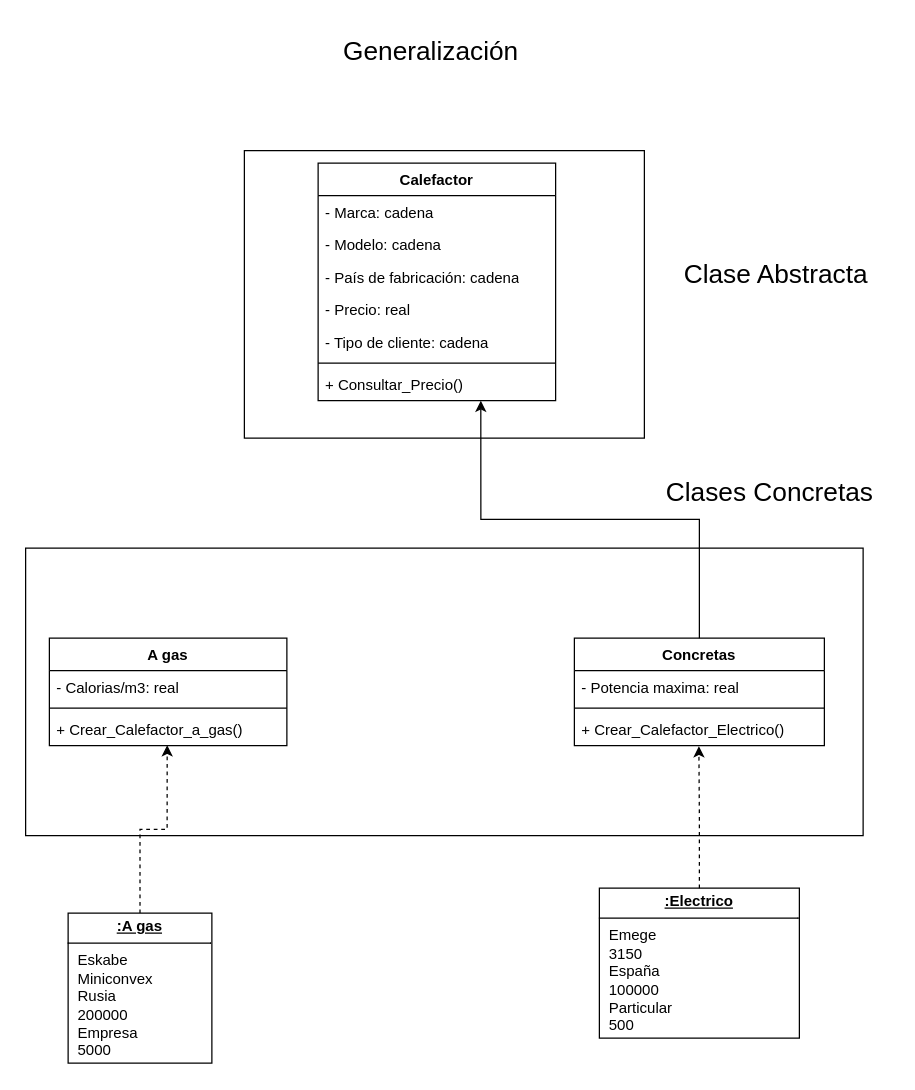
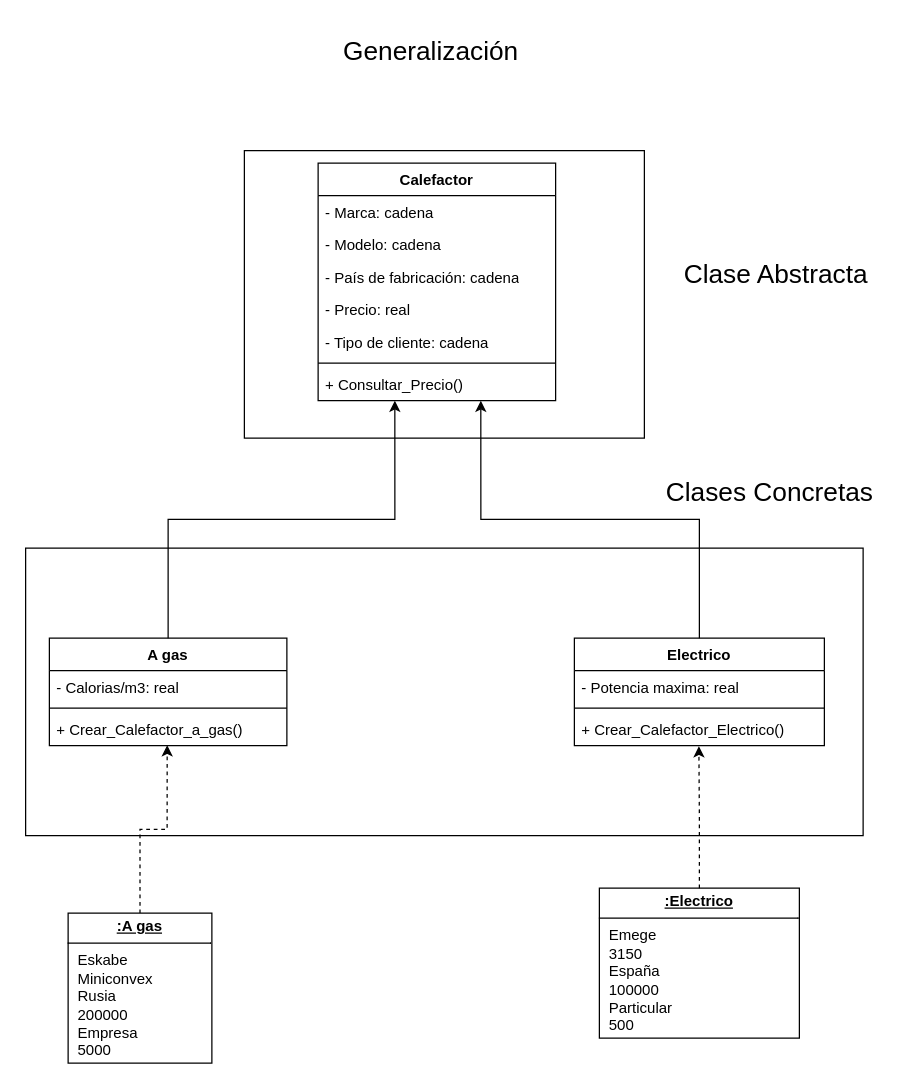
+ <mxCell id="19" style="edgeStyle=orthogonalEdgeStyle;rounded=0;orthogonalLoop=1;jettySize=auto;html=1;exitX=0.5;exitY=0;exitDx=0;exitDy=0;entryX=0.323;entryY=1;entryDx=0;entryDy=0;entryPerimeter=0;" edge="1" parent="1" source="2" target="17"><mxGeometry relative="1" as="geometry" /></mxCell>
- <mxCell id="6" value="Concretas" style="swimlane;fontStyle=1;align=center;verticalAlign=top;childLayout=stackLayout;horizontal=1;startSize=26;horizontalStack=0;resizeParent=1;resizeParentMax=0;resizeLast=0;collapsible=1;marginBottom=0;whiteSpace=wrap;html=1;" vertex="1" parent="1"><mxGeometry x="459" y="510" width="200" height="86" as="geometry" /></mxCell>
+ <mxCell id="6" value="Electrico" style="swimlane;fontStyle=1;align=center;verticalAlign=top;childLayout=stackLayout;horizontal=1;startSize=26;horizontalStack=0;resizeParent=1;resizeParentMax=0;resizeLast=0;collapsible=1;marginBottom=0;whiteSpace=wrap;html=1;" vertex="1" parent="1"><mxGeometry x="459" y="510" width="200" height="86" as="geometry" /></mxCell>
